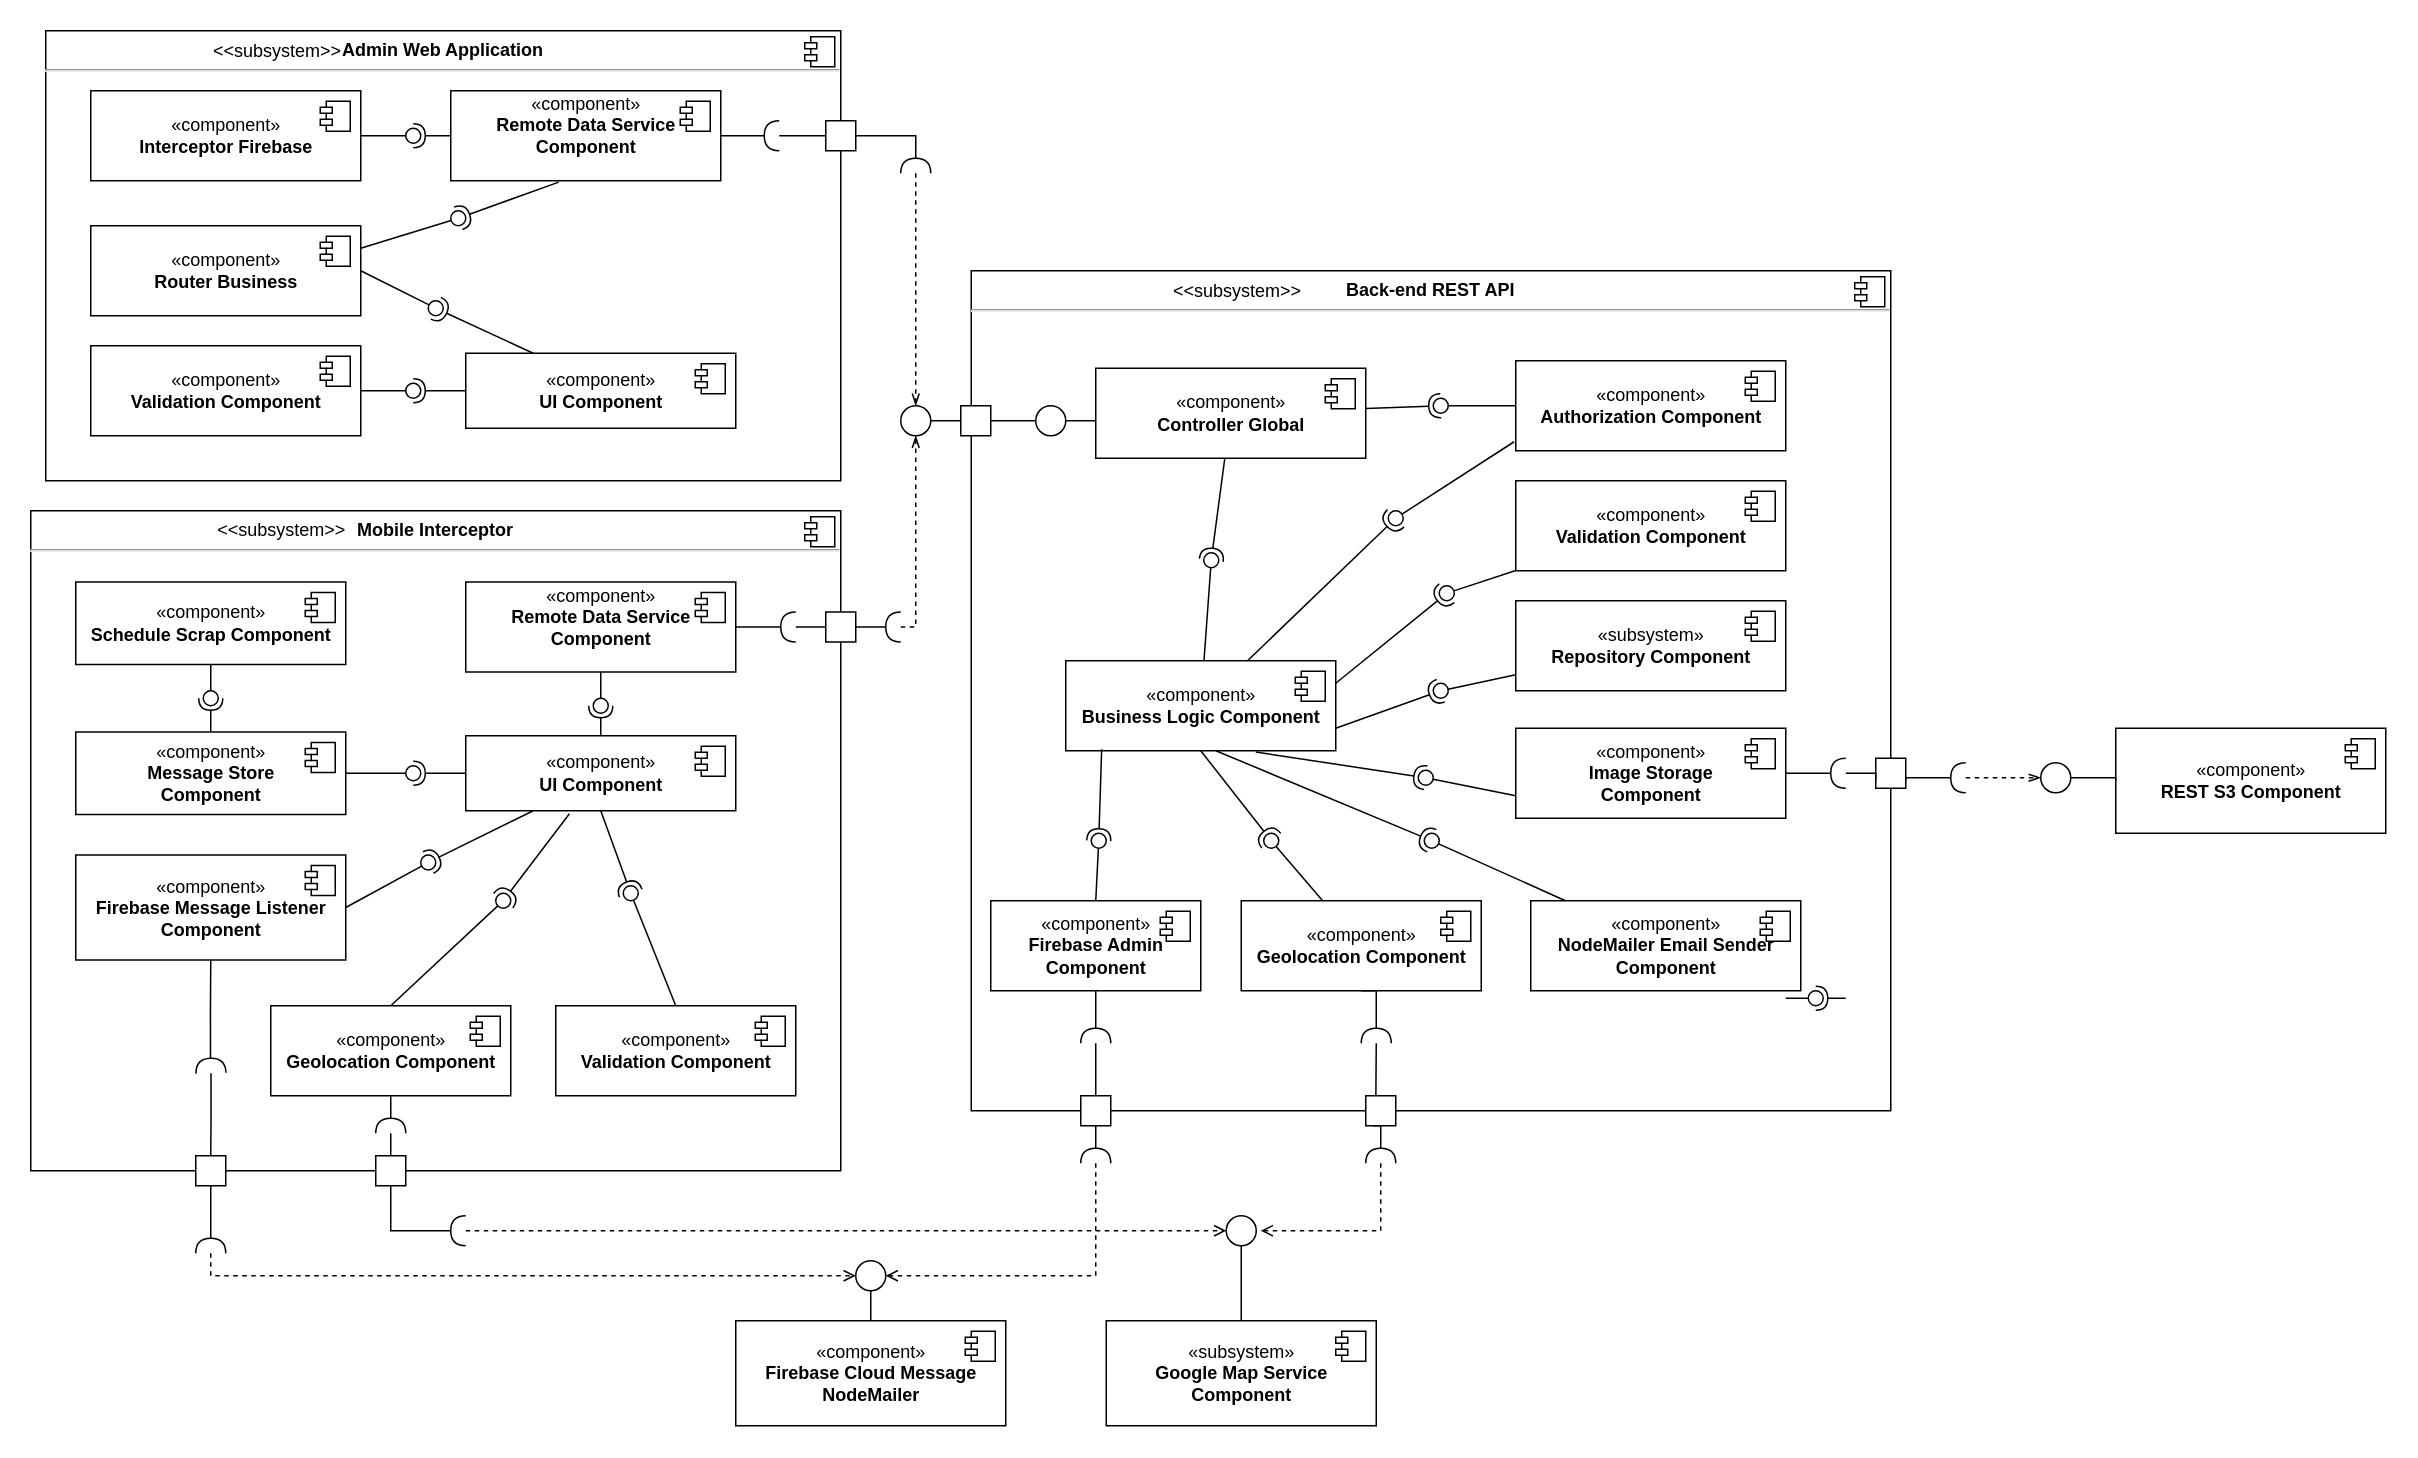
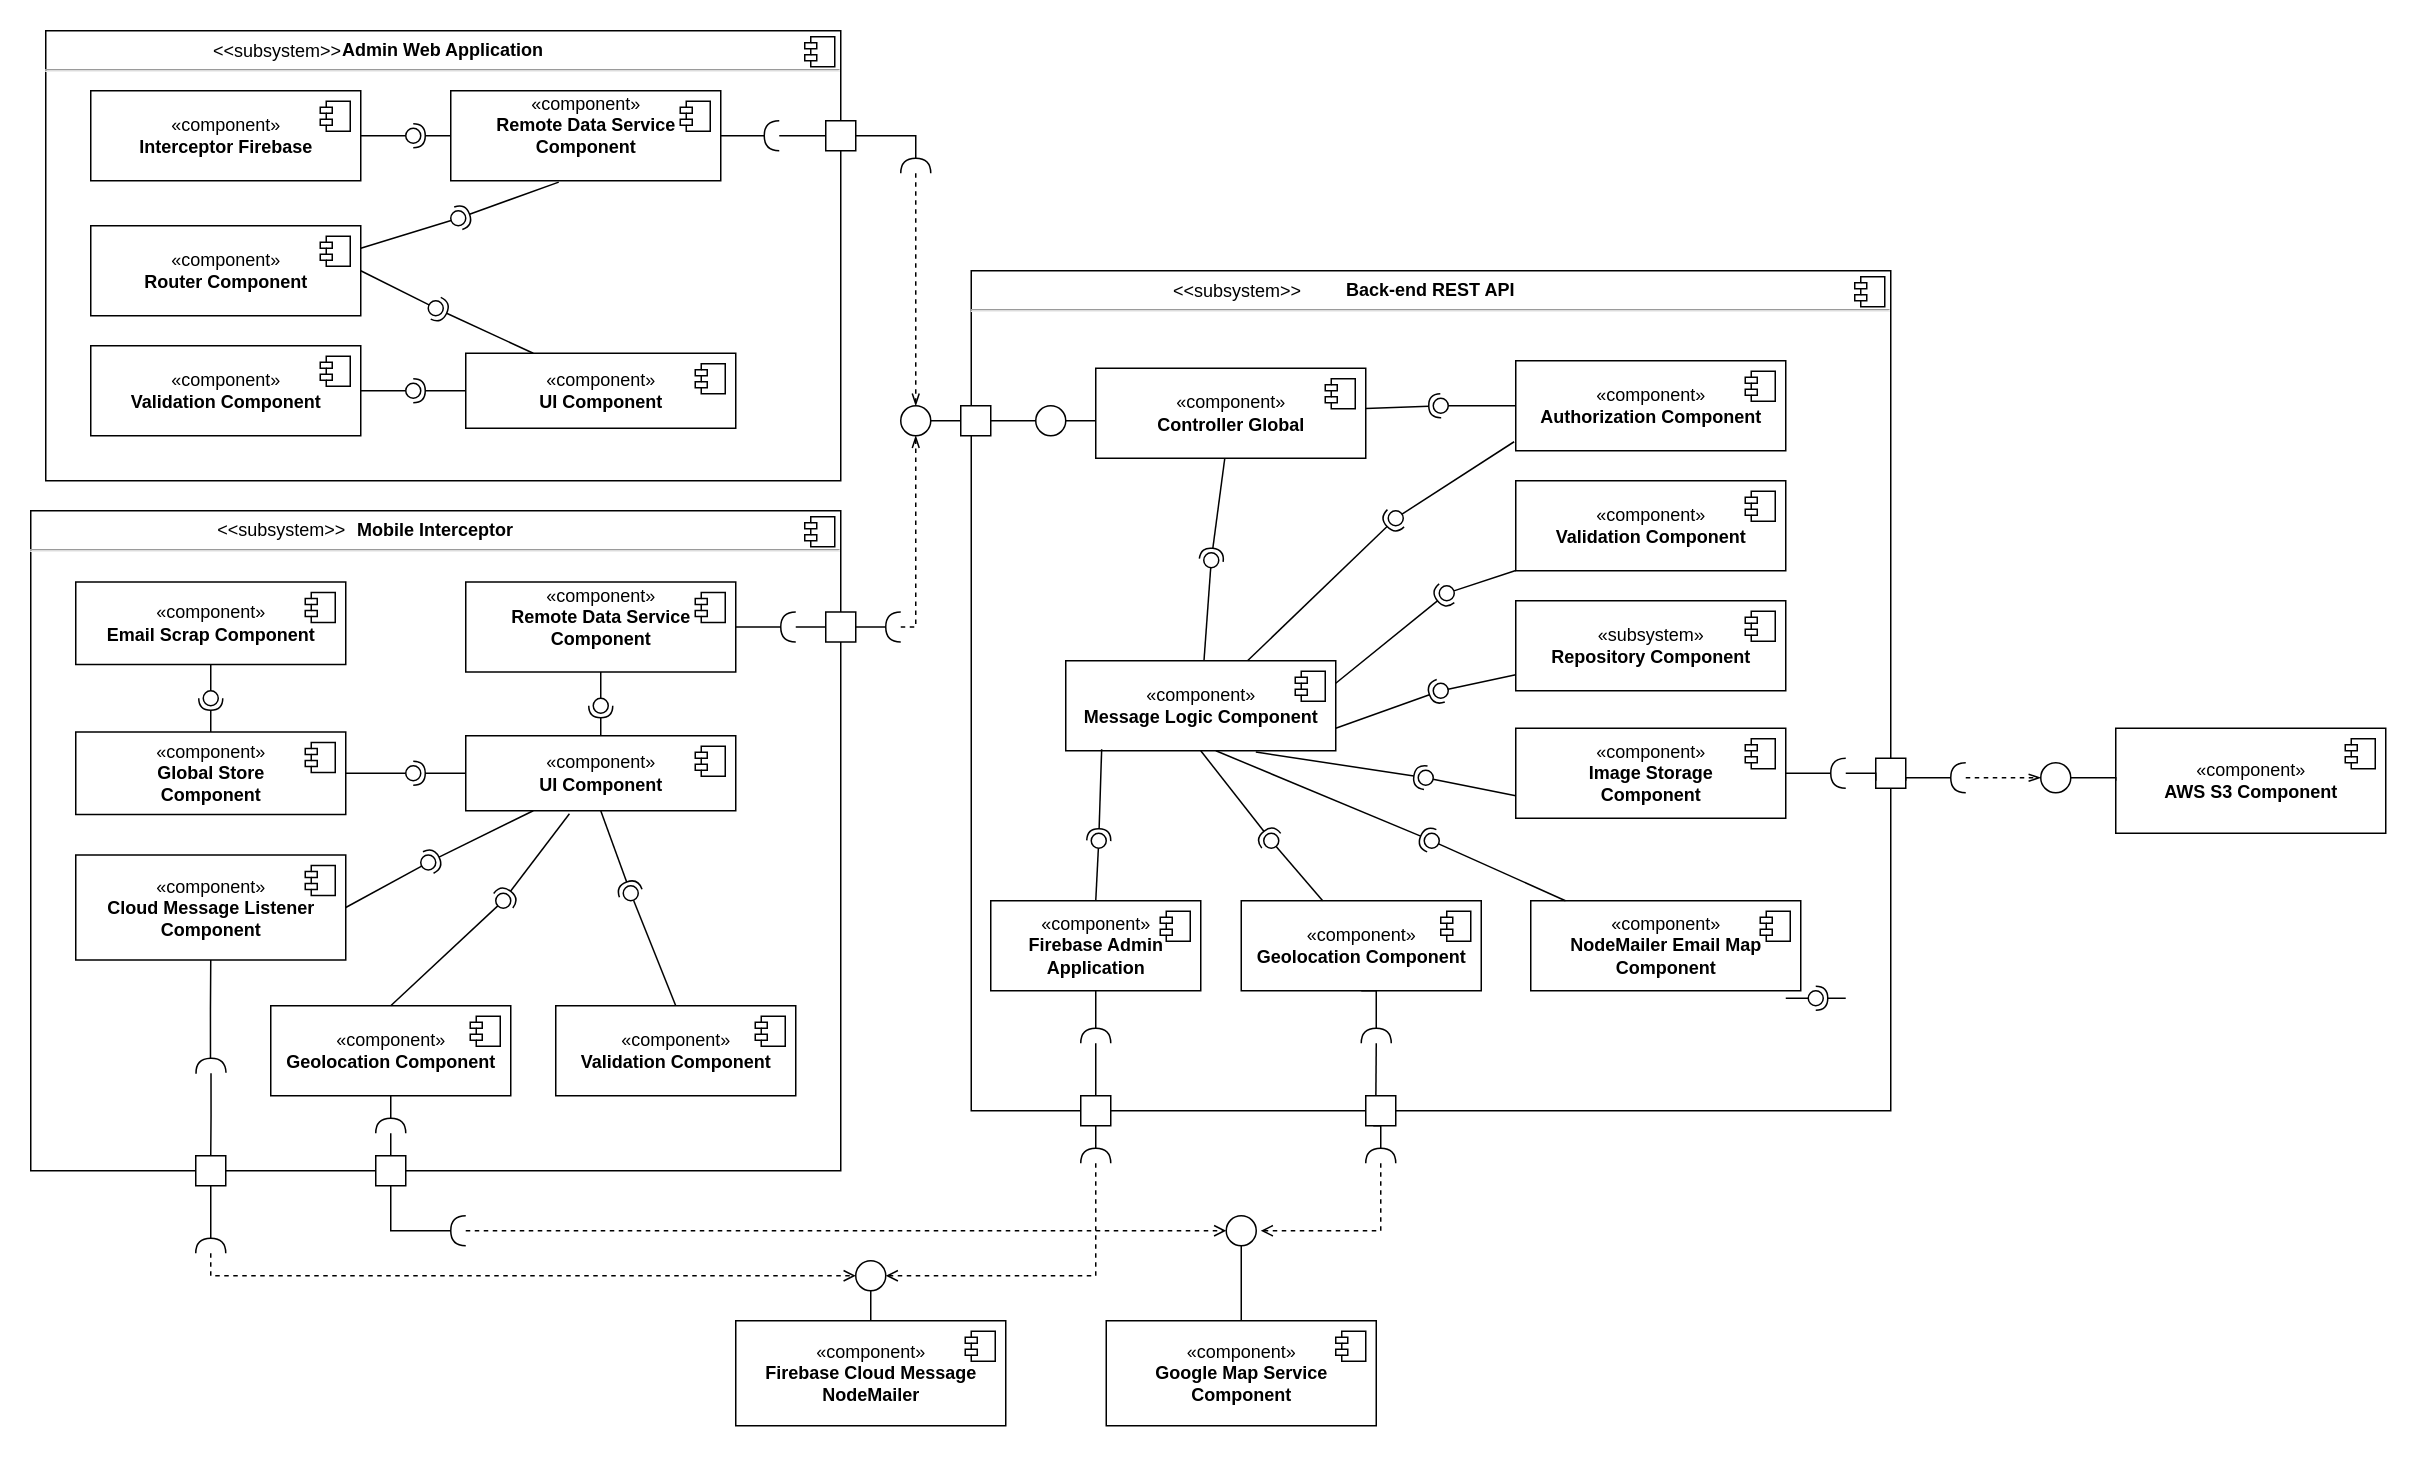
- <mxCell id="46" value="«component»&lt;br&gt;&lt;div&gt;&lt;b&gt;Router Business&lt;/b&gt;&lt;/div&gt;" style="html=1;dropTarget=0;" parent="1" vertex="1"><mxGeometry x="60" y="150" width="180" height="60" as="geometry" /></mxCell>
+ <mxCell id="46" value="«component»&lt;br&gt;&lt;div&gt;&lt;b&gt;Router Component&lt;/b&gt;&lt;/div&gt;" style="html=1;dropTarget=0;" parent="1" vertex="1"><mxGeometry x="60" y="150" width="180" height="60" as="geometry" /></mxCell>
- <mxCell id="20" value="«component»&lt;br&gt;&lt;div&gt;&lt;b&gt;Schedule Scrap Component&lt;/b&gt;&lt;/div&gt;" style="html=1;dropTarget=0;" parent="1" vertex="1"><mxGeometry x="50" y="387.5" width="180" height="55" as="geometry" /></mxCell>
+ <mxCell id="20" value="«component»&lt;br&gt;&lt;div&gt;&lt;b&gt;Email Scrap Component&lt;/b&gt;&lt;/div&gt;" style="html=1;dropTarget=0;" parent="1" vertex="1"><mxGeometry x="50" y="387.5" width="180" height="55" as="geometry" /></mxCell>
- <mxCell id="40" value="«component»&lt;br&gt;&lt;div&gt;&lt;b&gt;Business Logic Component&lt;br&gt;&lt;/b&gt;&lt;/div&gt;" style="html=1;dropTarget=0;" parent="1" vertex="1"><mxGeometry x="710" y="440" width="180" height="60" as="geometry" /></mxCell>
+ <mxCell id="40" value="«component»&lt;br&gt;&lt;div&gt;&lt;b&gt;Message Logic Component&lt;br&gt;&lt;/b&gt;&lt;/div&gt;" style="html=1;dropTarget=0;" parent="1" vertex="1"><mxGeometry x="710" y="440" width="180" height="60" as="geometry" /></mxCell>
- <mxCell id="44" value="&lt;div&gt;«component»&lt;b&gt;&lt;br&gt;&lt;/b&gt;&lt;/div&gt;&lt;div&gt;&lt;b&gt;Message Store &lt;br&gt;&lt;/b&gt;&lt;/div&gt;&lt;div&gt;&lt;b&gt;Component&lt;/b&gt;&lt;/div&gt;" style="html=1;dropTarget=0;" parent="1" vertex="1"><mxGeometry x="50" y="487.5" width="180" height="55" as="geometry" /></mxCell>
+ <mxCell id="44" value="&lt;div&gt;«component»&lt;b&gt;&lt;br&gt;&lt;/b&gt;&lt;/div&gt;&lt;div&gt;&lt;b&gt;Global Store &lt;br&gt;&lt;/b&gt;&lt;/div&gt;&lt;div&gt;&lt;b&gt;Component&lt;/b&gt;&lt;/div&gt;" style="html=1;dropTarget=0;" parent="1" vertex="1"><mxGeometry x="50" y="487.5" width="180" height="55" as="geometry" /></mxCell>
- <mxCell id="22" value="«component»&lt;br&gt;&lt;b&gt;REST S3 Component&lt;br&gt;&lt;/b&gt;" style="html=1;dropTarget=0;" parent="1" vertex="1"><mxGeometry x="1410" y="485" width="180" height="70" as="geometry" /></mxCell>
+ <mxCell id="22" value="«component»&lt;br&gt;&lt;b&gt;AWS S3 Component&lt;br&gt;&lt;/b&gt;" style="html=1;dropTarget=0;" parent="1" vertex="1"><mxGeometry x="1410" y="485" width="180" height="70" as="geometry" /></mxCell>
- <mxCell id="24" value="«component»&lt;br&gt;&lt;div&gt;&lt;b&gt;Firebase Message Listener &lt;br&gt;&lt;/b&gt;&lt;/div&gt;&lt;div&gt;&lt;b&gt;Component&lt;br&gt;&lt;/b&gt;&lt;/div&gt;" style="html=1;dropTarget=0;" parent="1" vertex="1"><mxGeometry x="50" y="569.5" width="180" height="70" as="geometry" /></mxCell>
+ <mxCell id="24" value="«component»&lt;br&gt;&lt;div&gt;&lt;b&gt;Cloud Message Listener &lt;br&gt;&lt;/b&gt;&lt;/div&gt;&lt;div&gt;&lt;b&gt;Component&lt;br&gt;&lt;/b&gt;&lt;/div&gt;" style="html=1;dropTarget=0;" parent="1" vertex="1"><mxGeometry x="50" y="569.5" width="180" height="70" as="geometry" /></mxCell>
- <mxCell id="111" value="«component»&lt;br&gt;&lt;div&gt;&lt;b&gt;Firebase Admin &lt;br&gt;&lt;/b&gt;&lt;/div&gt;&lt;div&gt;&lt;b&gt;Component&lt;br&gt;&lt;/b&gt;&lt;/div&gt;" style="html=1;dropTarget=0;" parent="1" vertex="1"><mxGeometry x="660" y="600" width="140" height="60" as="geometry" /></mxCell>
+ <mxCell id="111" value="«component»&lt;br&gt;&lt;div&gt;&lt;b&gt;Firebase Admin &lt;br&gt;&lt;/b&gt;&lt;/div&gt;&lt;div&gt;&lt;b&gt;Application&lt;br&gt;&lt;/b&gt;&lt;/div&gt;" style="html=1;dropTarget=0;" parent="1" vertex="1"><mxGeometry x="660" y="600" width="140" height="60" as="geometry" /></mxCell>
- <mxCell id="170" value="«component»&lt;br&gt;&lt;div&gt;&lt;b&gt;NodeMailer Email Sender &lt;br&gt;&lt;/b&gt;&lt;/div&gt;&lt;div&gt;&lt;b&gt;Component&lt;br&gt;&lt;/b&gt;&lt;/div&gt;" style="html=1;dropTarget=0;" vertex="1" parent="1"><mxGeometry x="1020" y="600" width="180" height="60" as="geometry" /></mxCell>
+ <mxCell id="170" value="«component»&lt;br&gt;&lt;div&gt;&lt;b&gt;NodeMailer Email Map &lt;br&gt;&lt;/b&gt;&lt;/div&gt;&lt;div&gt;&lt;b&gt;Component&lt;br&gt;&lt;/b&gt;&lt;/div&gt;" style="html=1;dropTarget=0;" vertex="1" parent="1"><mxGeometry x="1020" y="600" width="180" height="60" as="geometry" /></mxCell>
- <mxCell id="16" value="«subsystem»&lt;br&gt;&lt;div&gt;&lt;b&gt;Google Map Service&lt;/b&gt;&lt;/div&gt;&lt;div&gt;&lt;b&gt;Component&lt;br&gt;&lt;/b&gt;&lt;/div&gt;" style="html=1;dropTarget=0;" parent="1" vertex="1"><mxGeometry x="737" y="880" width="180" height="70" as="geometry" /></mxCell>
+ <mxCell id="16" value="«component»&lt;br&gt;&lt;div&gt;&lt;b&gt;Google Map Service&lt;/b&gt;&lt;/div&gt;&lt;div&gt;&lt;b&gt;Component&lt;br&gt;&lt;/b&gt;&lt;/div&gt;" style="html=1;dropTarget=0;" parent="1" vertex="1"><mxGeometry x="737" y="880" width="180" height="70" as="geometry" /></mxCell>
